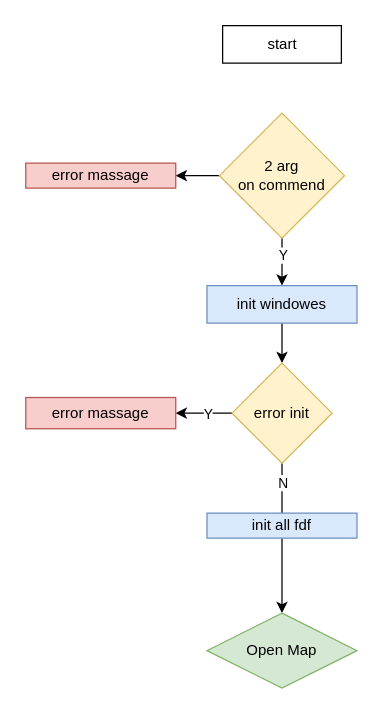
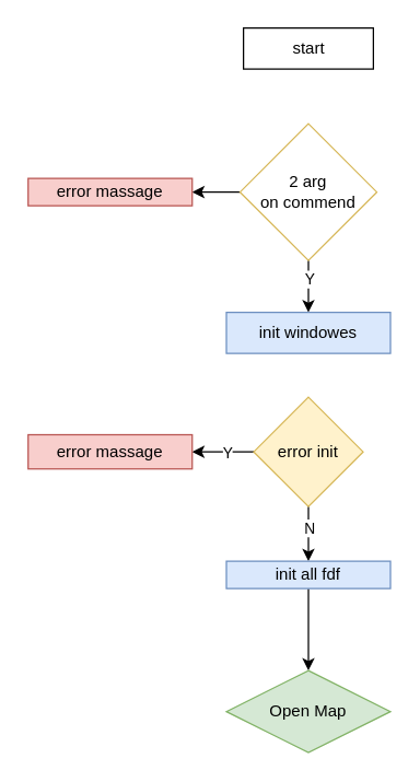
- <mxCell id="6" value="2 arg&lt;br&gt;on commend" style="rhombus;whiteSpace=wrap;html=1;fillColor=#fff2cc;strokeColor=#d6b656;" vertex="1" parent="1"><mxGeometry x="175" y="90" width="100" height="100" as="geometry" /></mxCell>
+ <mxCell id="6" value="2 arg&lt;br&gt;on commend" style="rhombus;whiteSpace=wrap;html=1;fillColor=#ffffff;strokeColor=#d6b656;" vertex="1" parent="1"><mxGeometry x="175" y="90" width="100" height="100" as="geometry" /></mxCell>
- <mxCell id="8" value="" style="edgeStyle=orthogonalEdgeStyle;rounded=0;orthogonalLoop=1;jettySize=auto;html=1;" edge="1" parent="1" source="9" target="14"><mxGeometry relative="1" as="geometry" /></mxCell>
- <mxCell id="12" value="" style="edgeStyle=orthogonalEdgeStyle;rounded=0;orthogonalLoop=1;jettySize=auto;html=1;endArrow=none;" edge="1" parent="1" source="14" target="17"><mxGeometry relative="1" as="geometry" /></mxCell>
+ <mxCell id="12" value="" style="edgeStyle=orthogonalEdgeStyle;rounded=0;orthogonalLoop=1;jettySize=auto;html=1;" edge="1" parent="1" source="14" target="17"><mxGeometry relative="1" as="geometry" /></mxCell>
